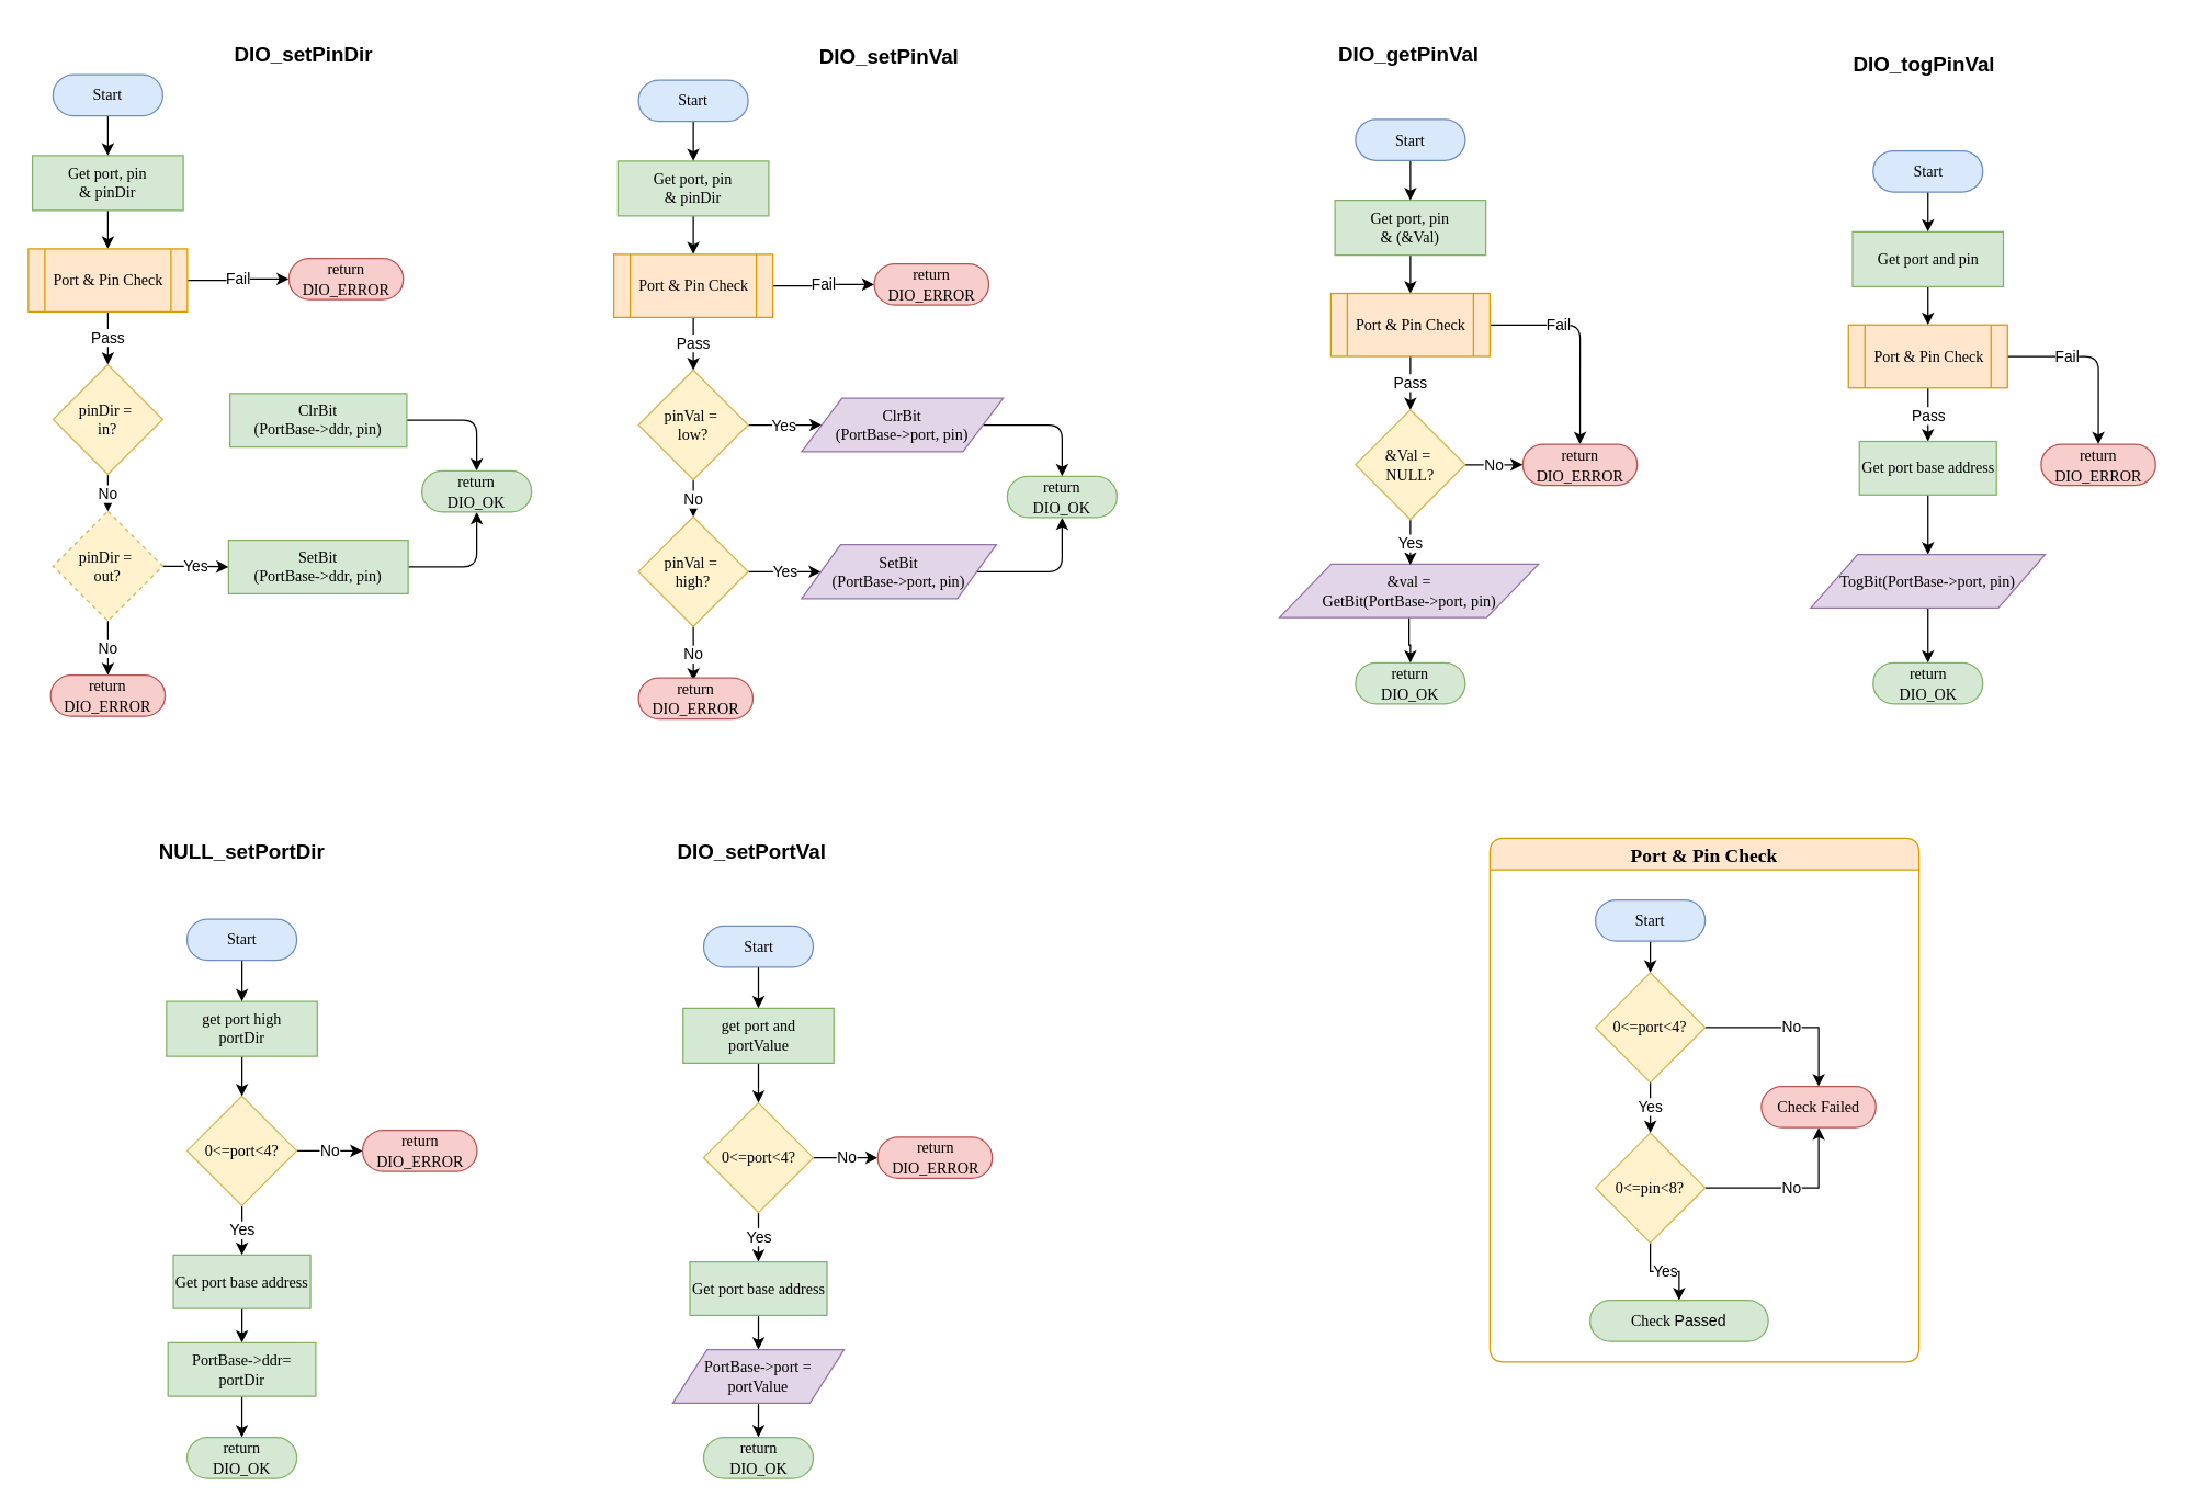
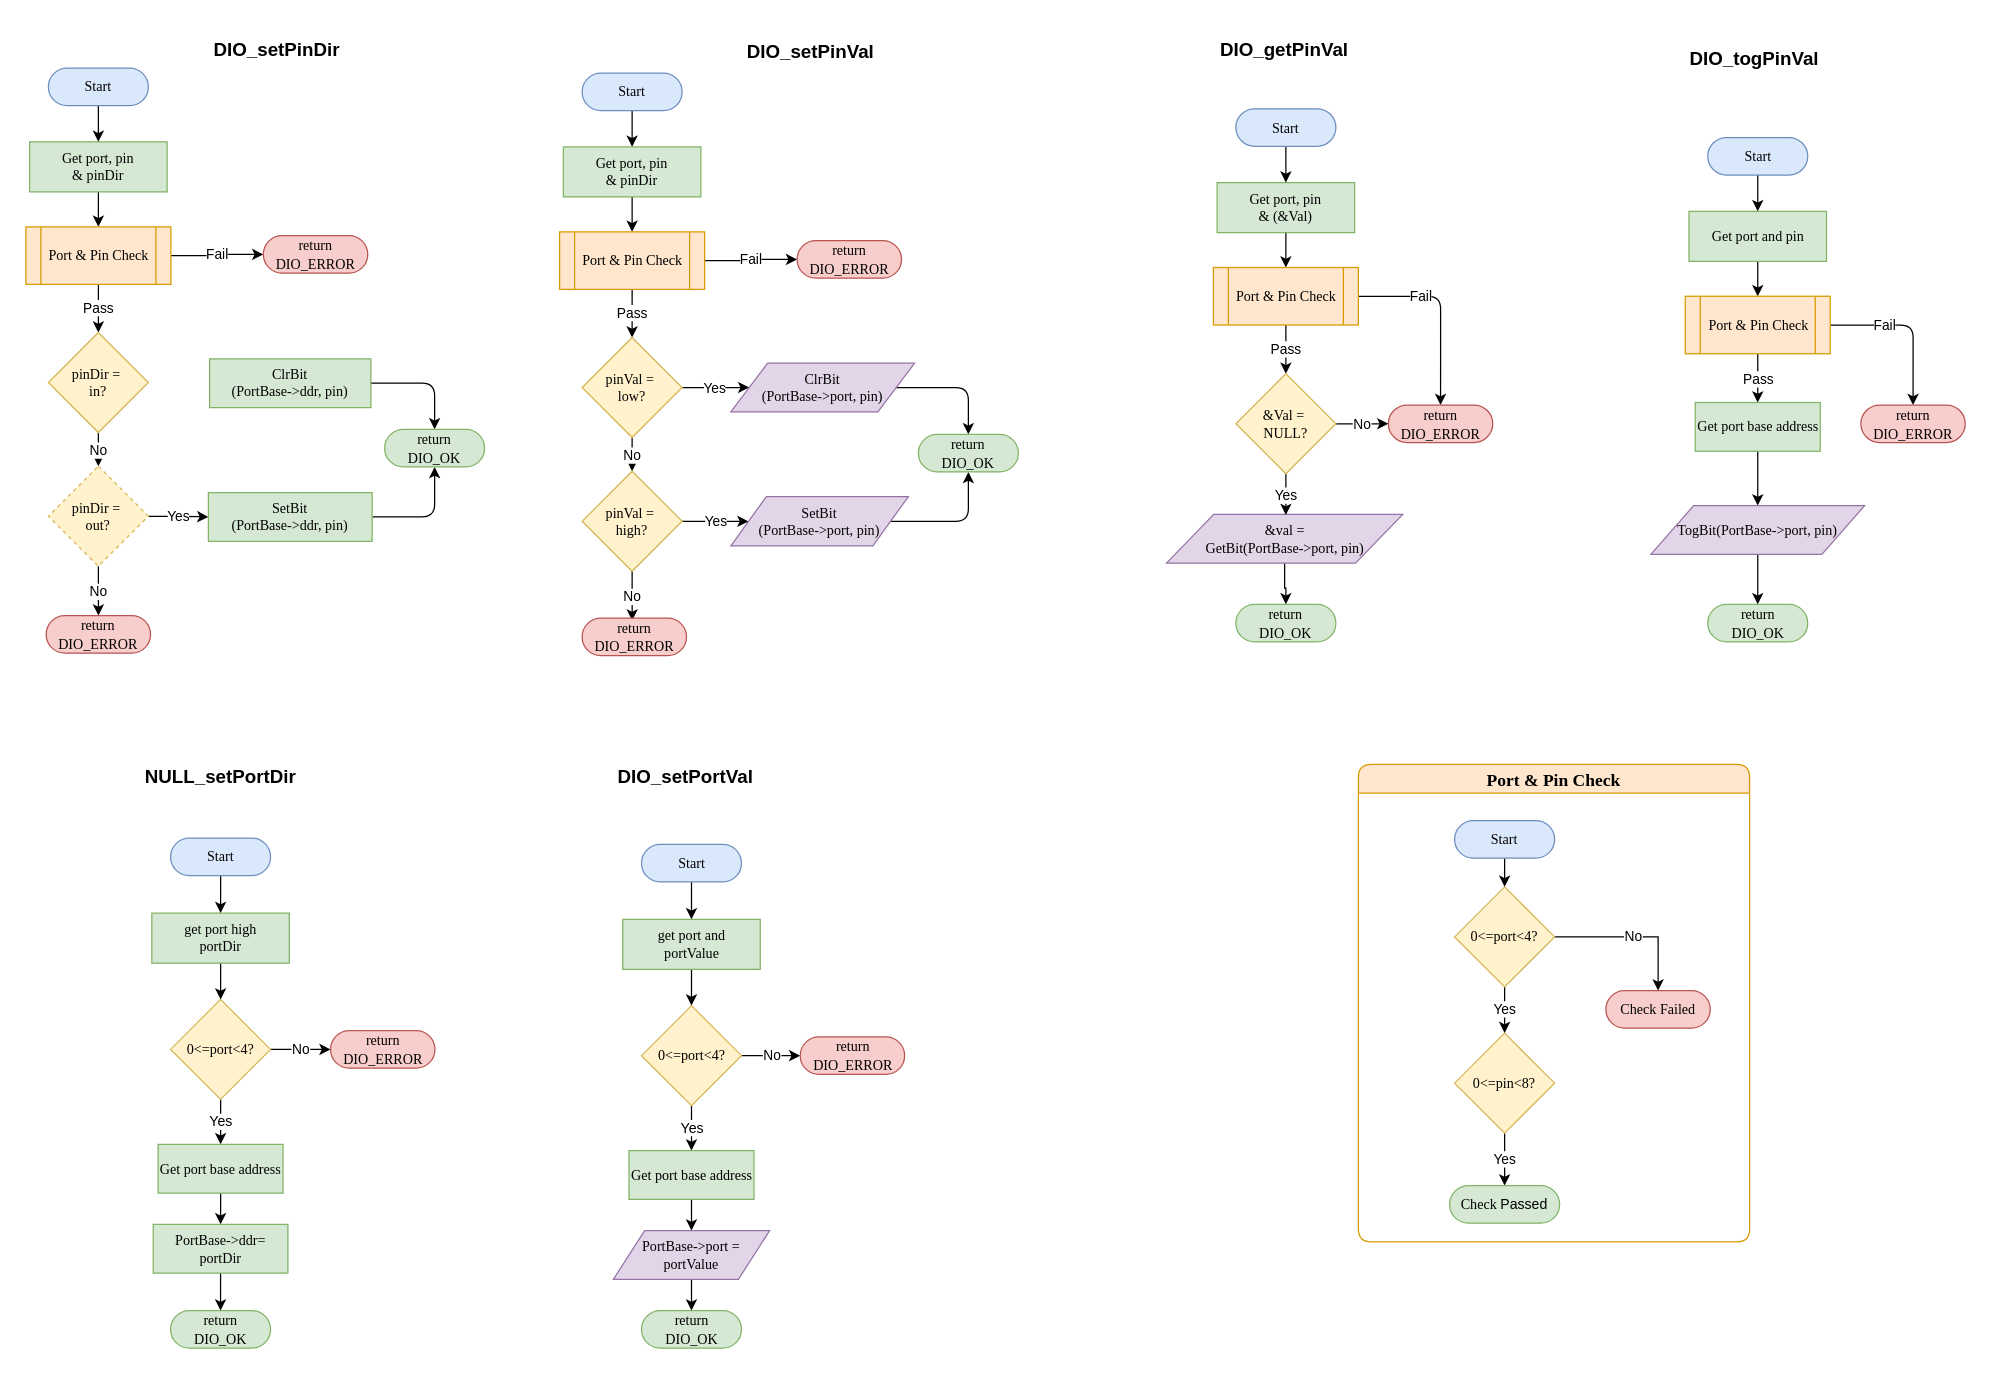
- <mxCell id="4" value="No" style="edgeStyle=orthogonalEdgeStyle;rounded=0;orthogonalLoop=1;jettySize=auto;html=1;" edge="1" parent="3" source="6" target="10"><mxGeometry relative="1" as="geometry" /></mxCell>
- <mxCell id="11" value="&lt;font style=&quot;font-size: 11.29px;&quot;&gt;&lt;font face=&quot;Calibri&quot;&gt;Check&amp;nbsp;&lt;/font&gt;Passed&lt;br&gt;&lt;/font&gt;" style="html=1;dashed=0;whiteSpace=wrap;shape=mxgraph.dfd.start;fillColor=#d5e8d4;strokeColor=#82b366;" vertex="1" parent="3"><mxGeometry x="73" y="337" width="130" height="30" as="geometry" /></mxCell>
+ <mxCell id="11" value="&lt;font style=&quot;font-size: 11.29px;&quot;&gt;&lt;font face=&quot;Calibri&quot;&gt;Check&amp;nbsp;&lt;/font&gt;Passed&lt;br&gt;&lt;/font&gt;" style="html=1;dashed=0;whiteSpace=wrap;shape=mxgraph.dfd.start;fillColor=#d5e8d4;strokeColor=#82b366;" vertex="1" parent="3"><mxGeometry x="73" y="337" width="88" height="30" as="geometry" /></mxCell>
